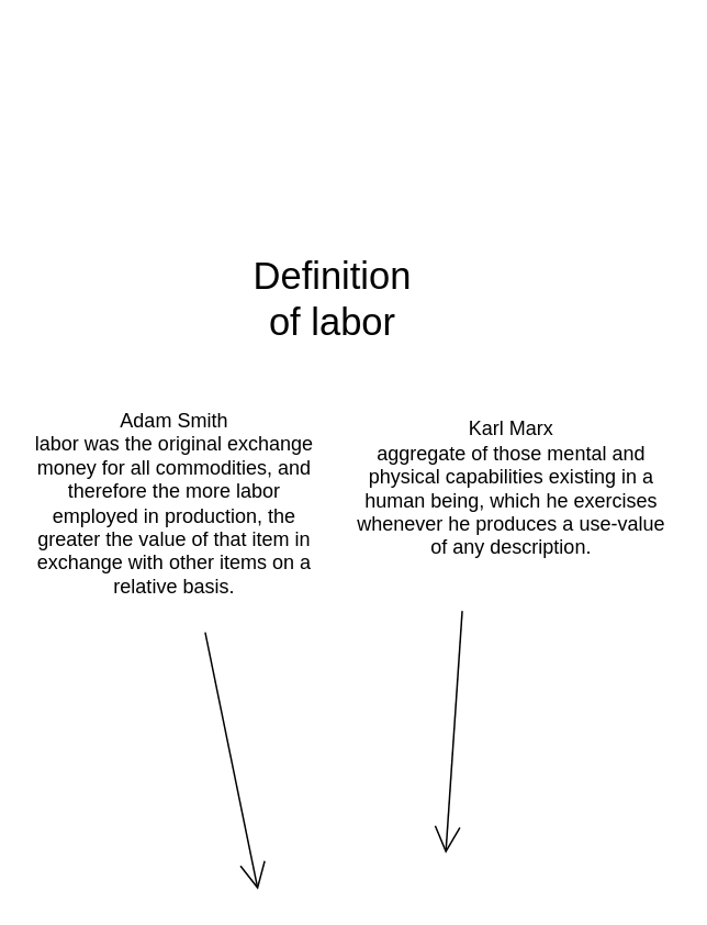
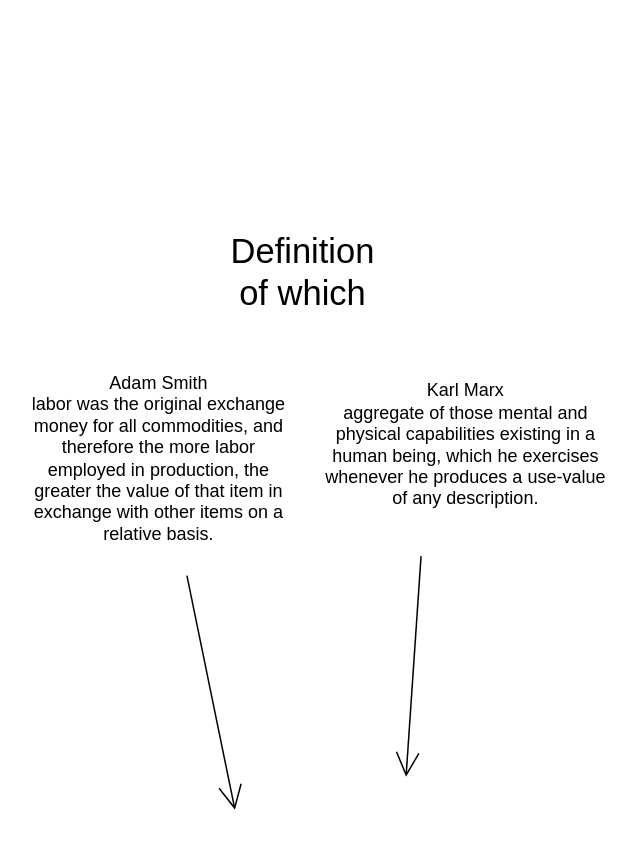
- <mxCell id="6" value="&lt;font style=&quot;font-size: 23px&quot;&gt;Definition of labor&lt;/font&gt;" style="text;strokeColor=none;fillColor=none;html=1;align=center;verticalAlign=middle;whiteSpace=wrap;rounded=0;hachureGap=4;" parent="1" vertex="1"><mxGeometry x="146" y="20" width="111" height="322" as="geometry" /></mxCell>
+ <mxCell id="6" value="&lt;font style=&quot;font-size: 23px&quot;&gt;Definition of which&lt;/font&gt;" style="text;strokeColor=none;fillColor=none;html=1;align=center;verticalAlign=middle;whiteSpace=wrap;rounded=0;hachureGap=4;" parent="1" vertex="1"><mxGeometry x="146" y="20" width="111" height="322" as="geometry" /></mxCell>
